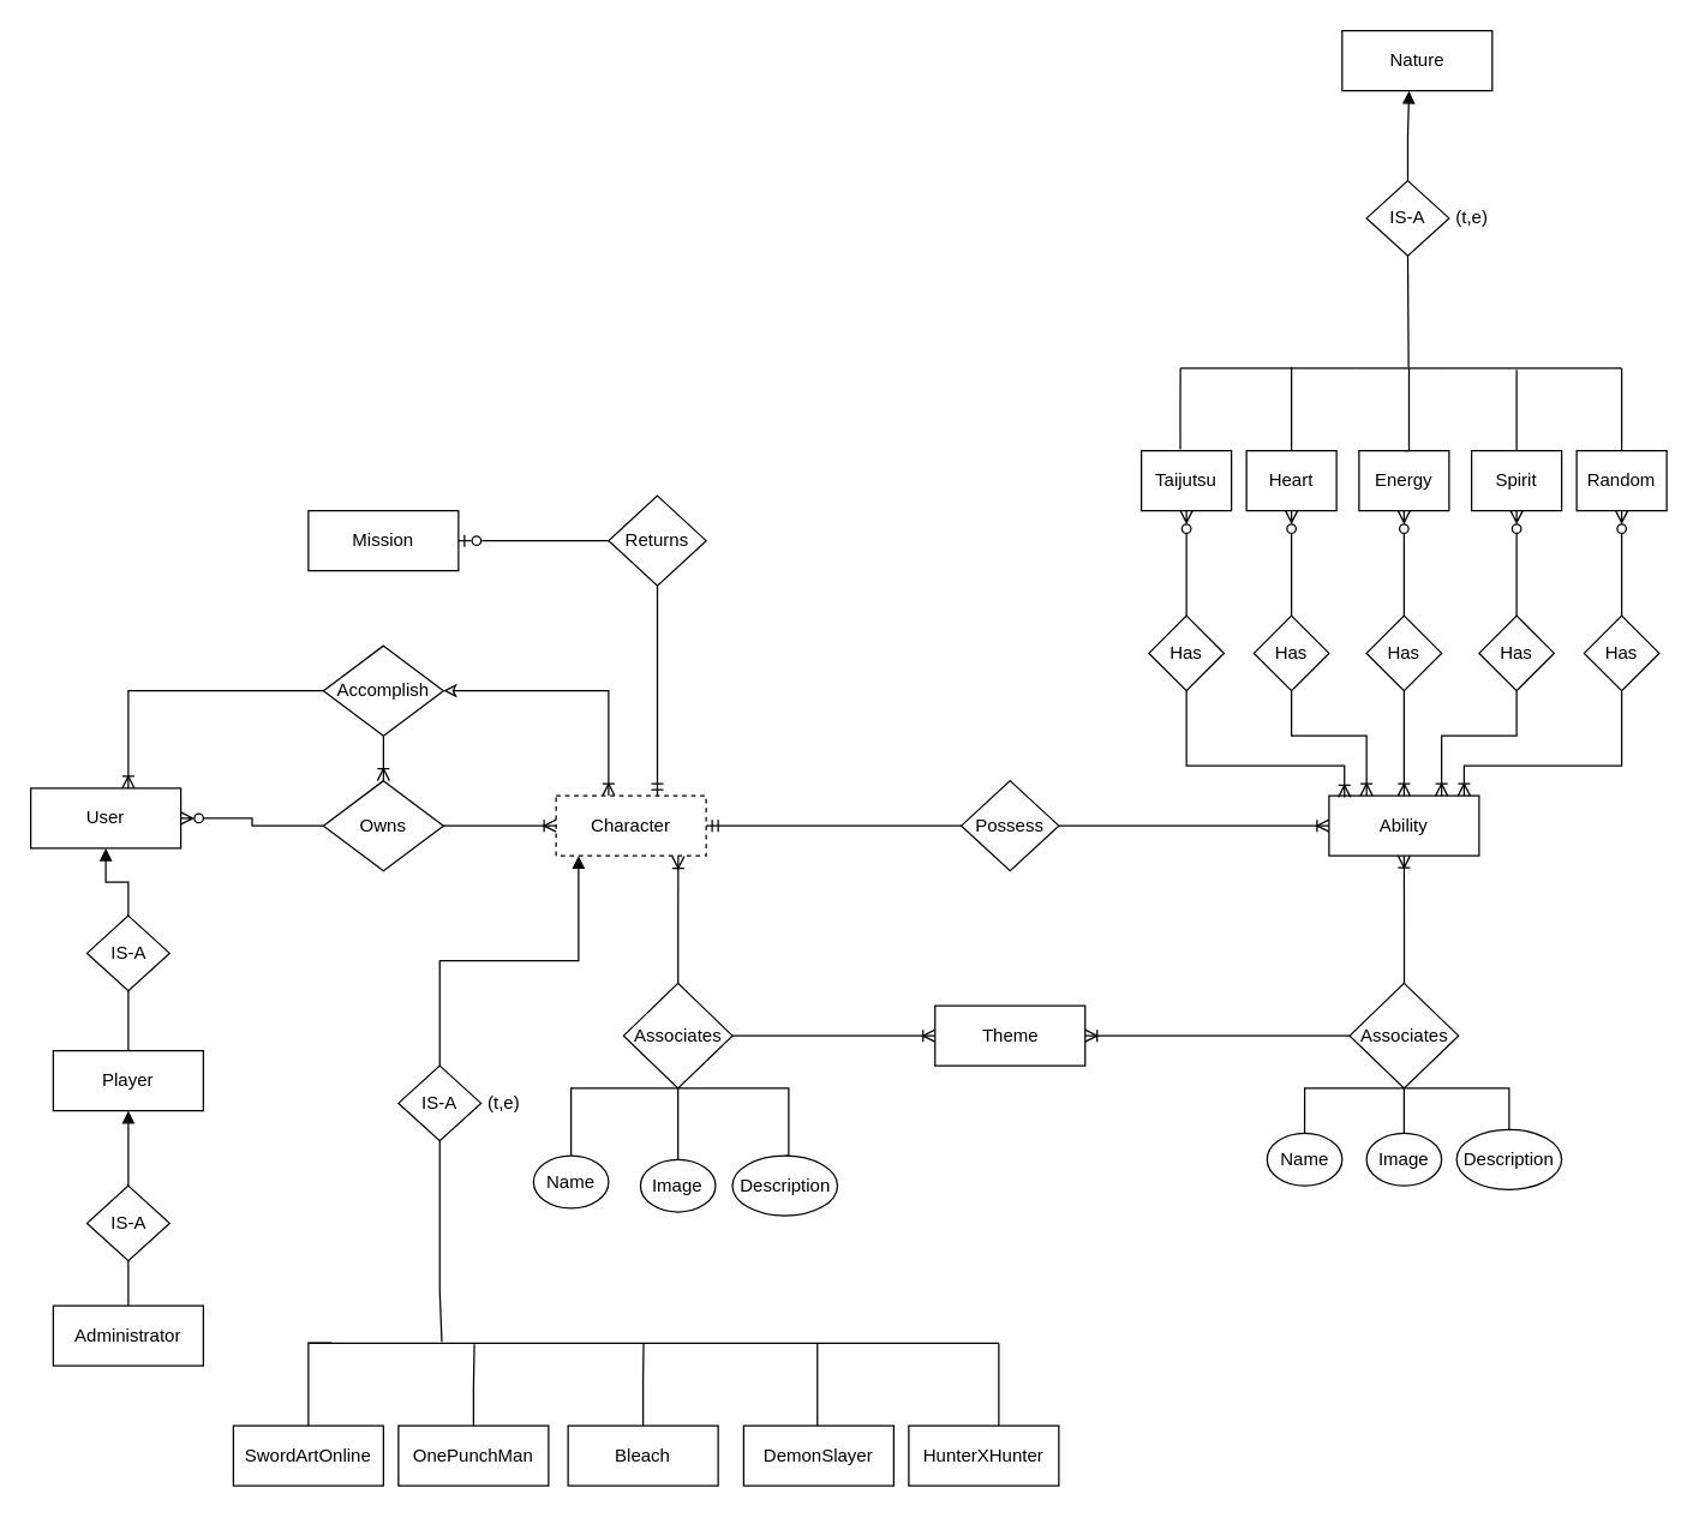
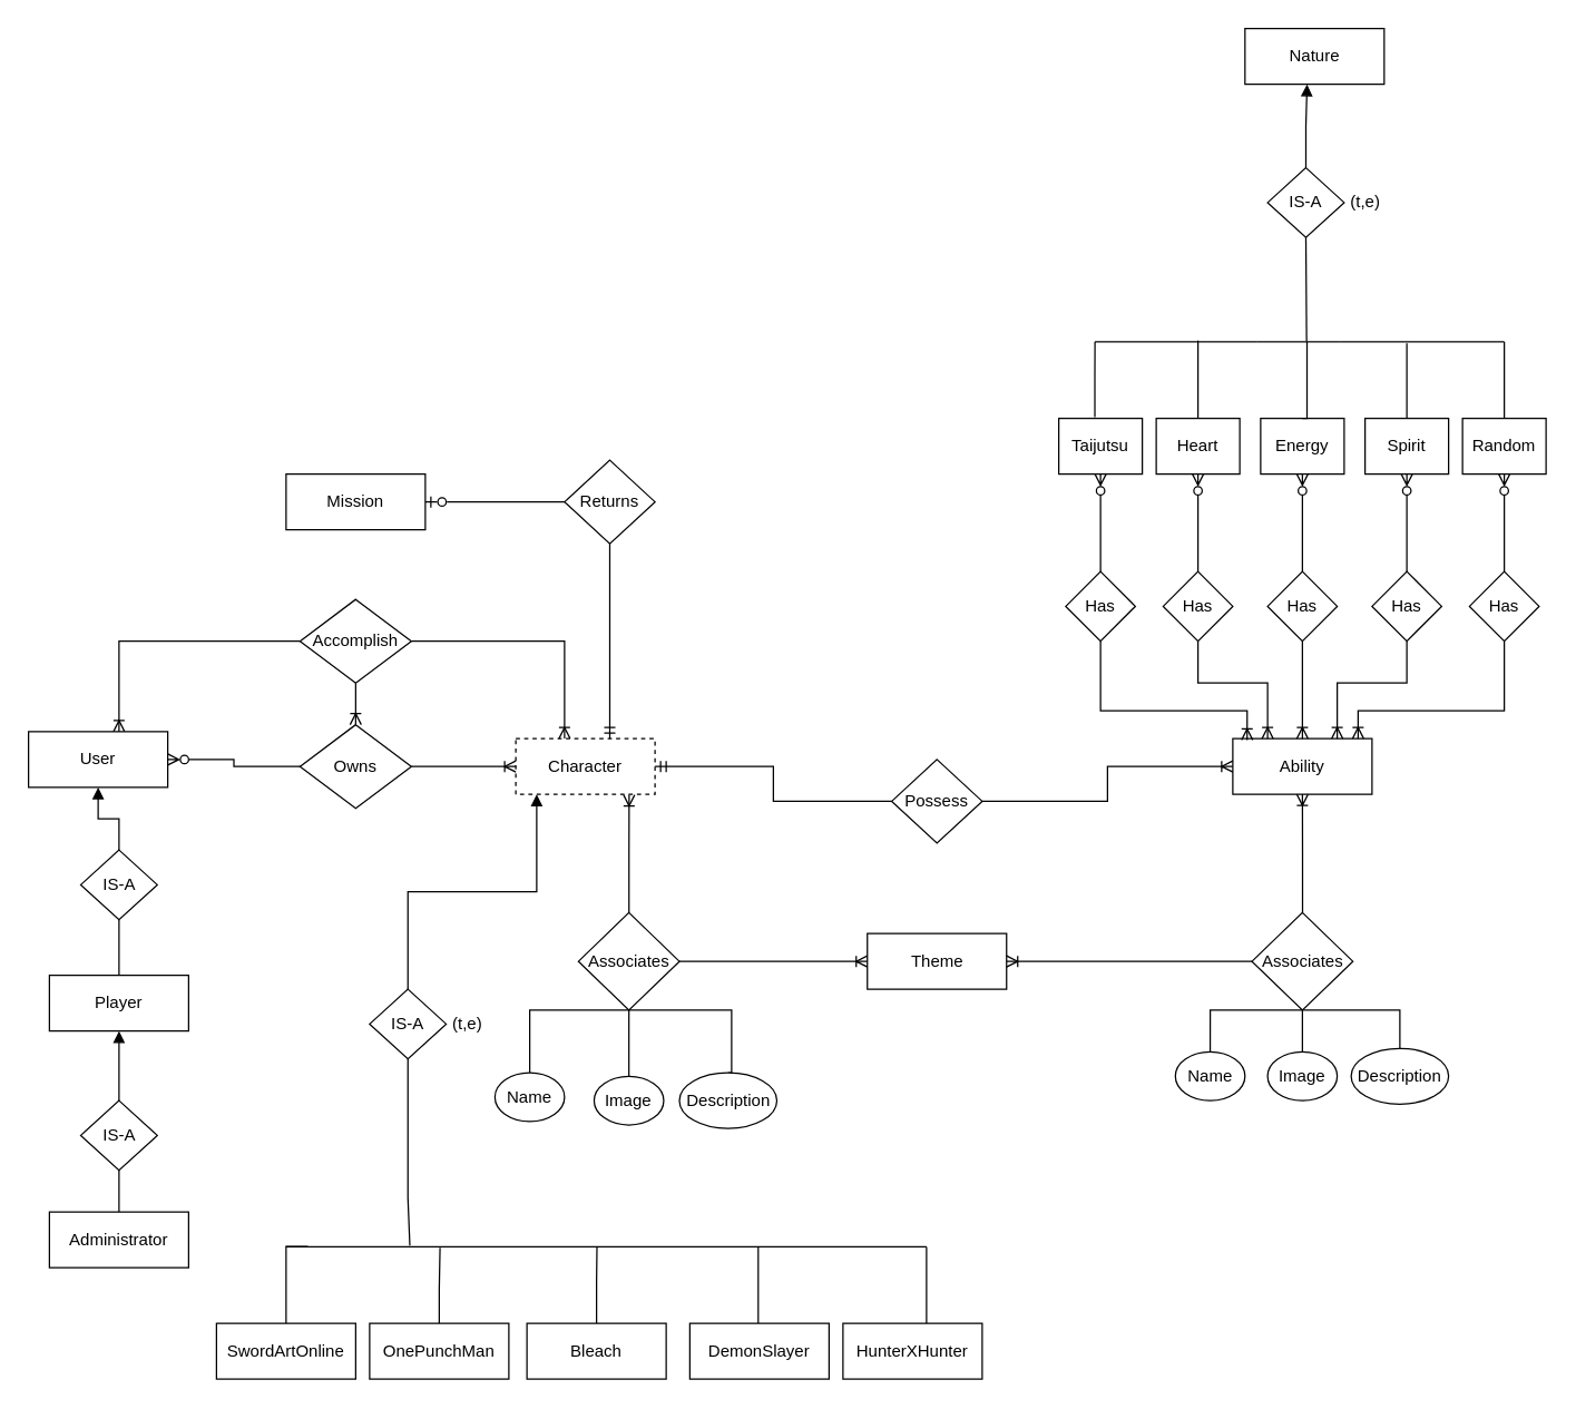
- <mxCell id="6" style="edgeStyle=orthogonalEdgeStyle;rounded=0;orthogonalLoop=1;jettySize=auto;html=1;entryX=1;entryY=0.5;entryDx=0;entryDy=0;startArrow=ERoneToMany;startFill=0;endArrow=classic;endFill=0;" edge="1" parent="1" source="8" target="15"><mxGeometry relative="1" as="geometry"><Array as="points"><mxPoint x="405" y="460" /></Array></mxGeometry></mxCell>
+ <mxCell id="6" style="edgeStyle=orthogonalEdgeStyle;rounded=0;orthogonalLoop=1;jettySize=auto;html=1;entryX=1;entryY=0.5;entryDx=0;entryDy=0;startArrow=ERoneToMany;startFill=0;endArrow=none;endFill=0;" edge="1" parent="1" source="8" target="15"><mxGeometry relative="1" as="geometry"><Array as="points"><mxPoint x="405" y="460" /></Array></mxGeometry></mxCell>
- <mxCell id="38" value="Possess" style="shape=rhombus;perimeter=rhombusPerimeter;whiteSpace=wrap;html=1;align=center;" vertex="1" parent="1"><mxGeometry x="640" y="520" width="65" height="60" as="geometry" /></mxCell>
+ <mxCell id="38" value="Possess" style="shape=rhombus;perimeter=rhombusPerimeter;whiteSpace=wrap;html=1;align=center;" vertex="1" parent="1"><mxGeometry x="640" y="545" width="65" height="60" as="geometry" /></mxCell>
